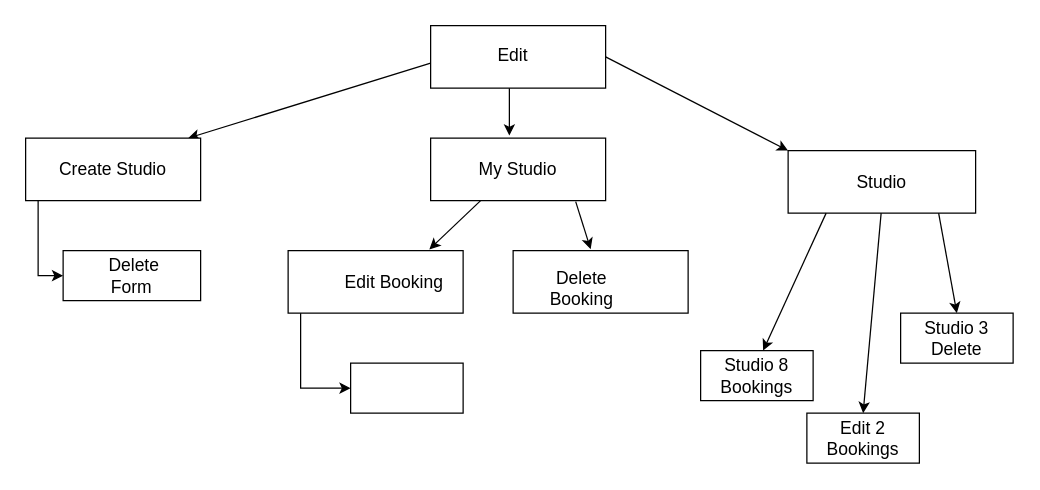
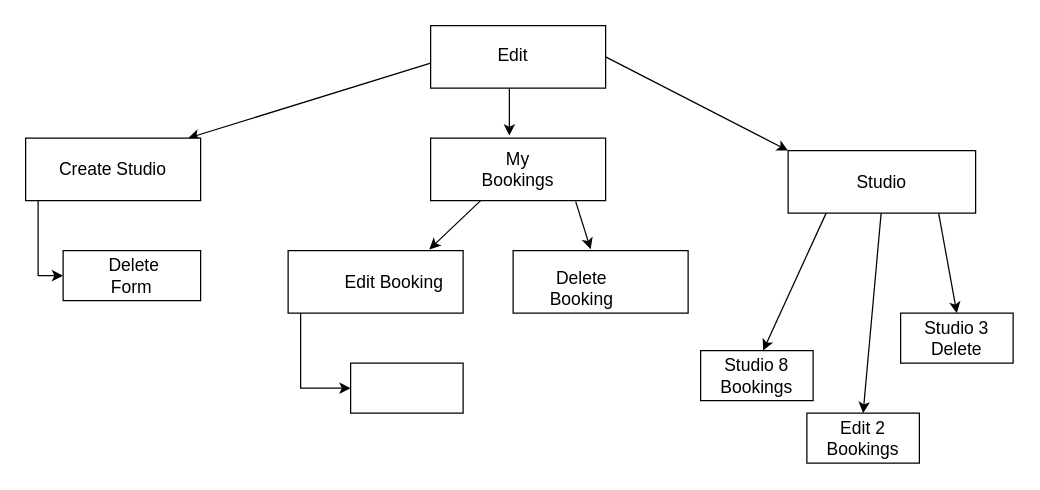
- <mxCell id="7" value="My Studio" style="text;html=1;strokeColor=none;fillColor=none;align=center;verticalAlign=middle;whiteSpace=wrap;rounded=0;fontSize=14;" parent="5" vertex="1"><mxGeometry x="30" y="10" width="80" height="30" as="geometry" /></mxCell>
+ <mxCell id="7" value="My Bookings" style="text;html=1;strokeColor=none;fillColor=none;align=center;verticalAlign=middle;whiteSpace=wrap;rounded=0;fontSize=14;" parent="5" vertex="1"><mxGeometry x="30" y="10" width="80" height="30" as="geometry" /></mxCell>
